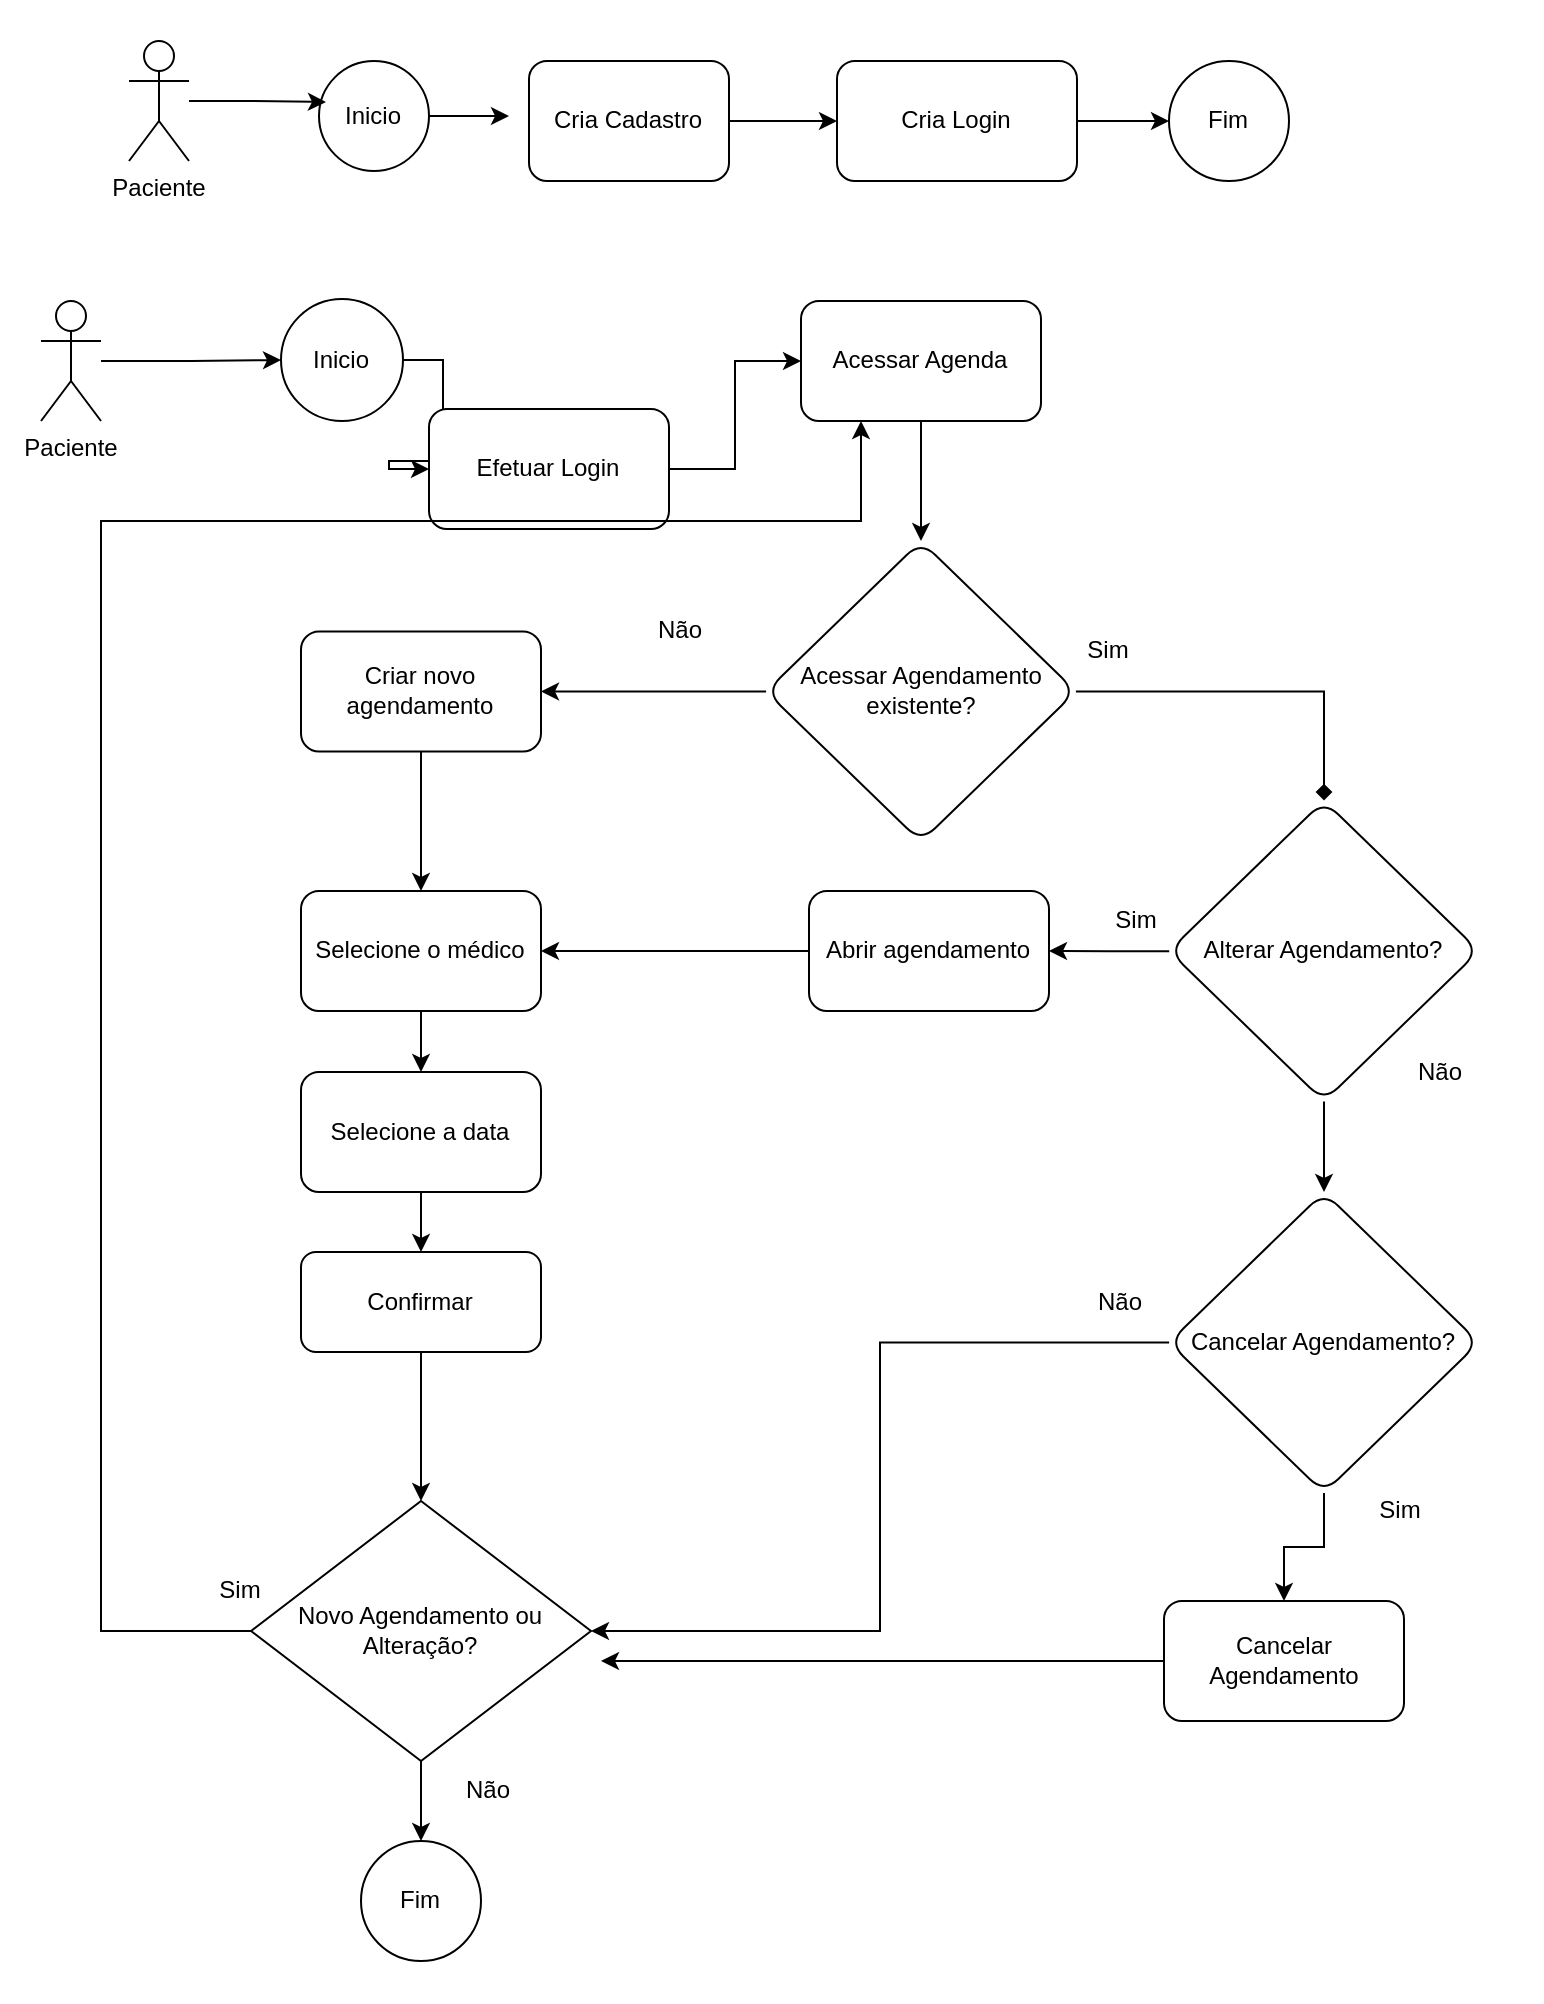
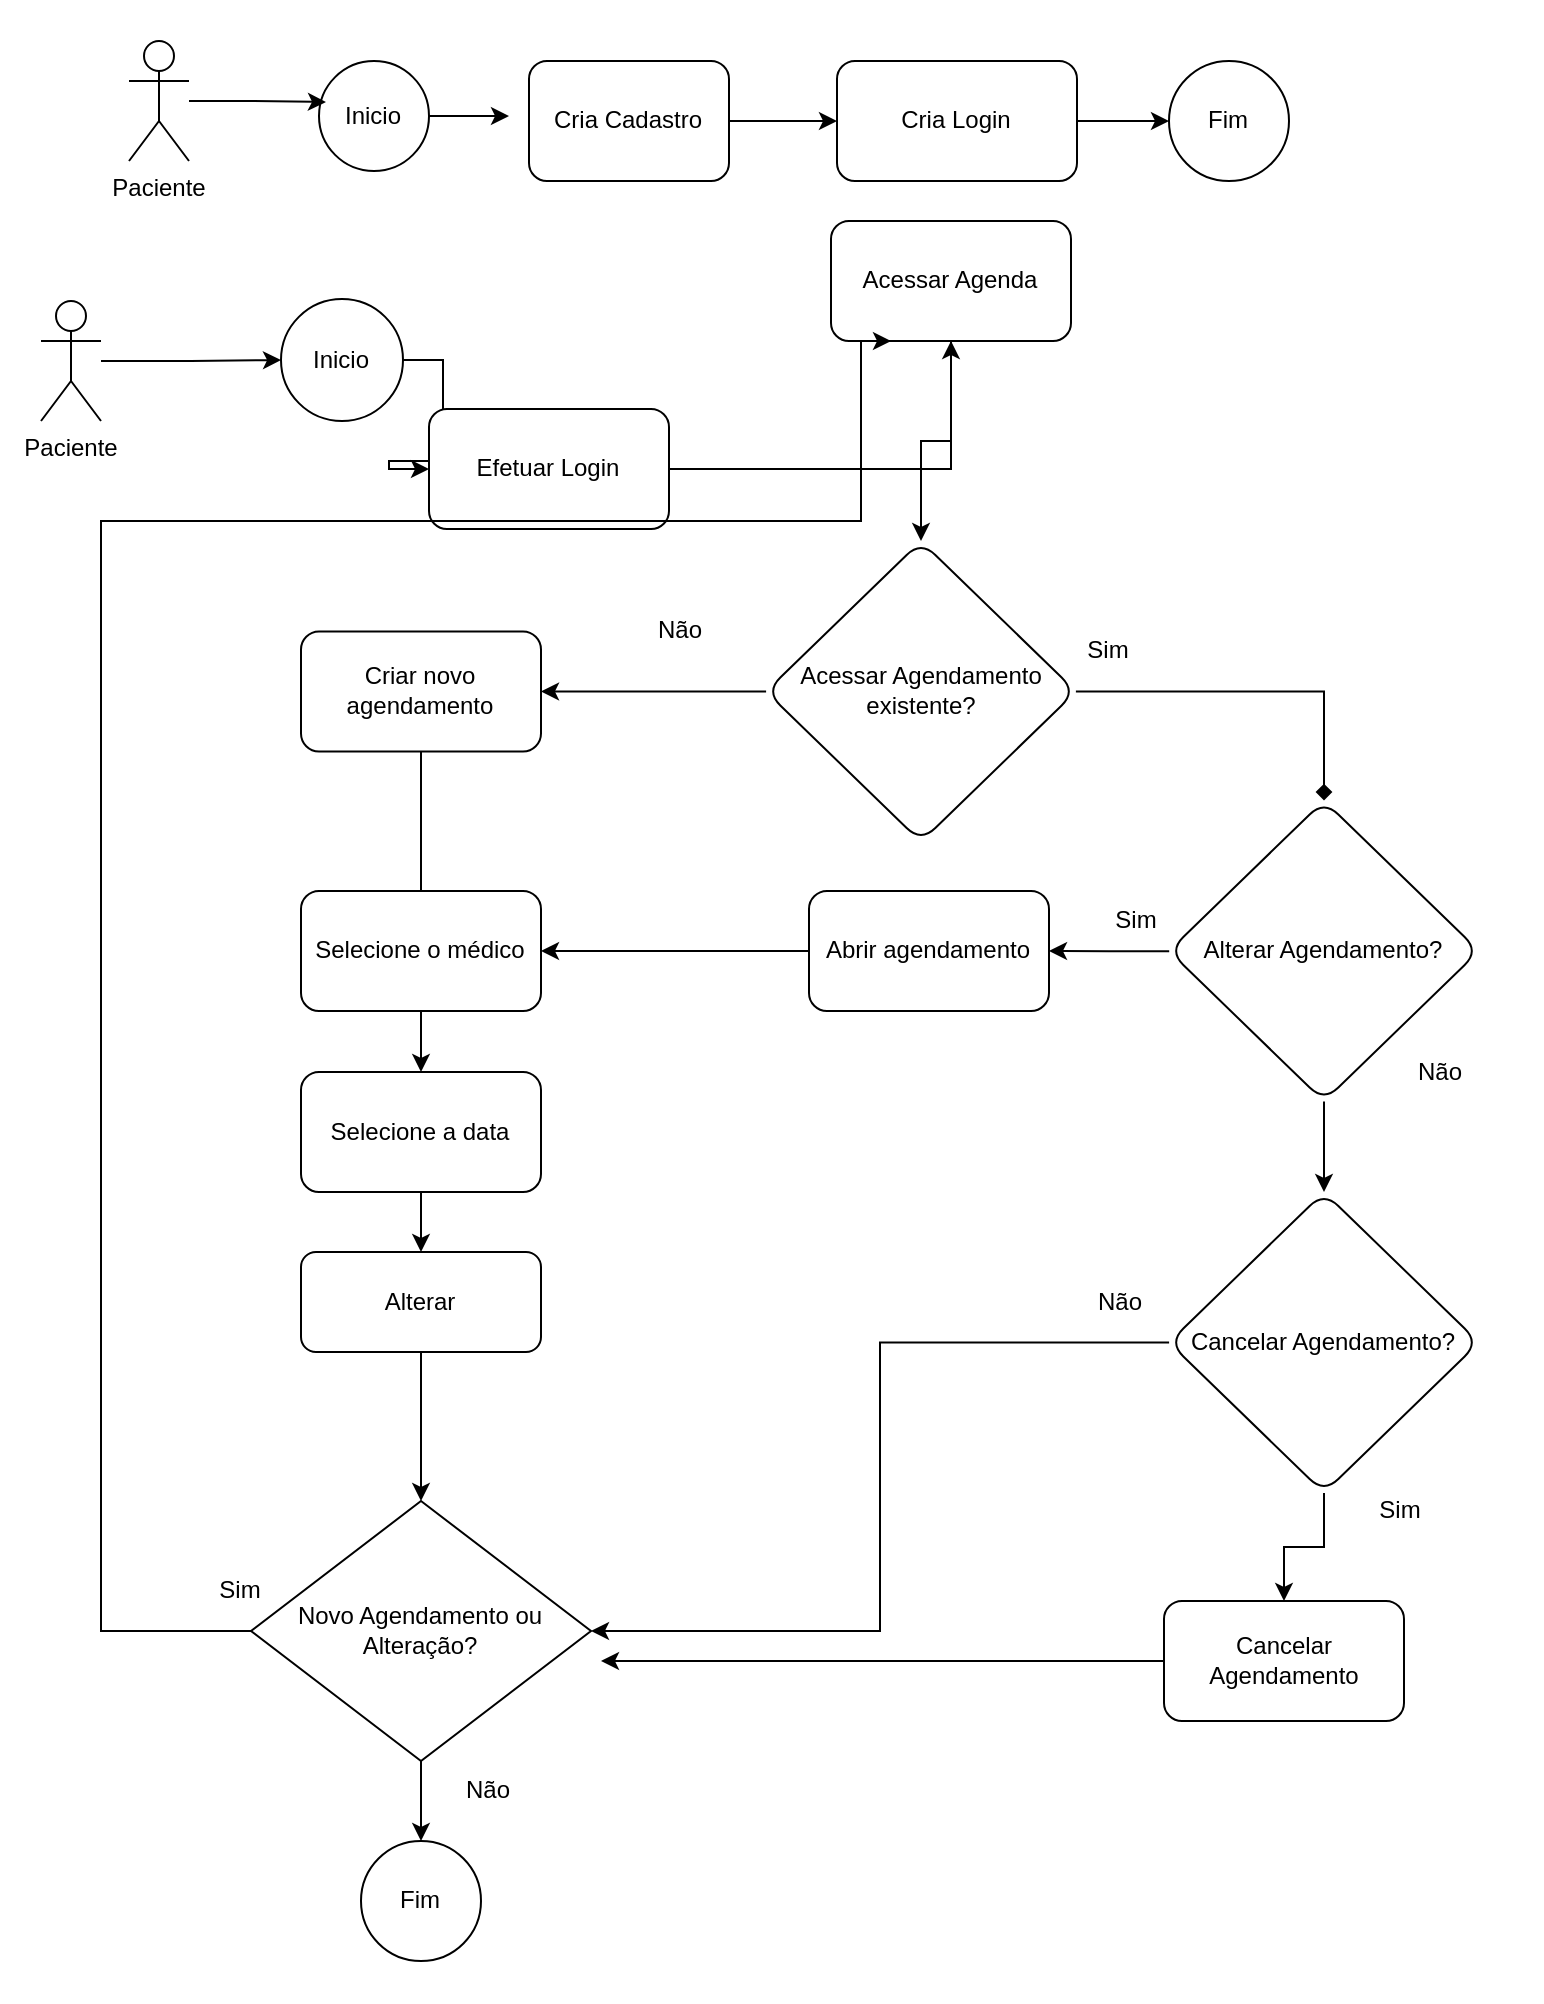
- <mxCell id="18" value="Acessar Agenda" style="whiteSpace=wrap;html=1;rounded=1;" vertex="1" parent="1"><mxGeometry x="400" y="150" width="120" height="60" as="geometry" /></mxCell>
+ <mxCell id="18" value="Acessar Agenda" style="whiteSpace=wrap;html=1;rounded=1;" vertex="1" parent="1"><mxGeometry x="415" y="110" width="120" height="60" as="geometry" /></mxCell>
- <mxCell id="37" value="" style="edgeStyle=orthogonalEdgeStyle;rounded=0;orthogonalLoop=1;jettySize=auto;html=1;" edge="1" parent="1" source="38" target="23"><mxGeometry relative="1" as="geometry" /></mxCell>
+ <mxCell id="37" value="" style="edgeStyle=orthogonalEdgeStyle;rounded=0;orthogonalLoop=1;jettySize=auto;html=1;endArrow=none;" edge="1" parent="1" source="38" target="23"><mxGeometry relative="1" as="geometry" /></mxCell>
- <mxCell id="27" value="Confirmar" style="whiteSpace=wrap;html=1;rounded=1;" vertex="1" parent="1"><mxGeometry x="150" y="625.5" width="120" height="50" as="geometry" /></mxCell>
+ <mxCell id="27" value="Alterar" style="whiteSpace=wrap;html=1;rounded=1;" vertex="1" parent="1"><mxGeometry x="150" y="625.5" width="120" height="50" as="geometry" /></mxCell>
